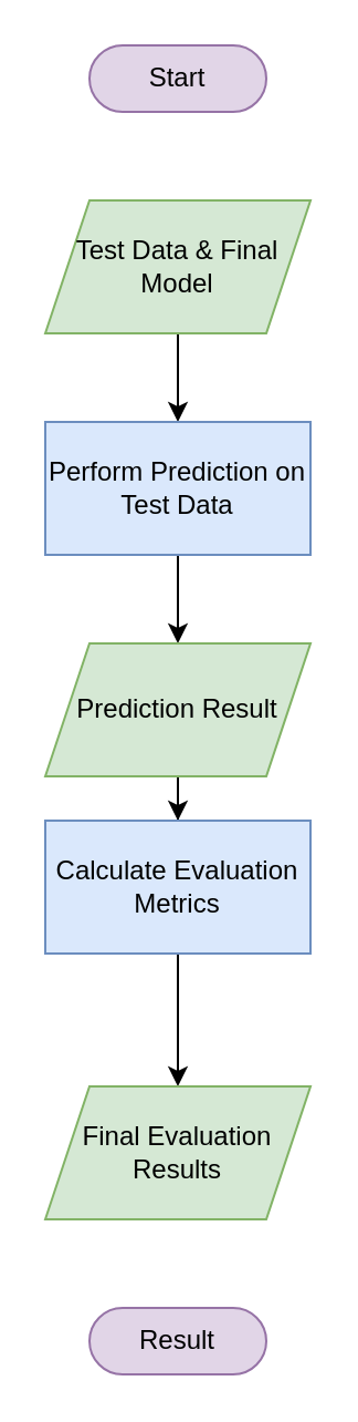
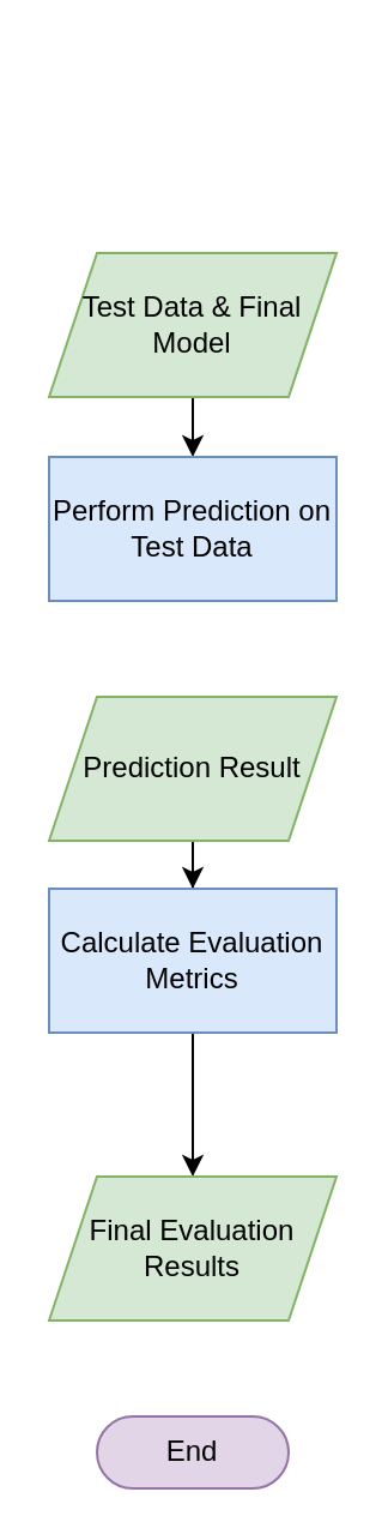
- <mxCell id="2" value="Start" style="html=1;dashed=0;whiteSpace=wrap;shape=mxgraph.dfd.start;fillColor=#e1d5e7;strokeColor=#9673a6;" parent="1" vertex="1"><mxGeometry x="40" y="20" width="80" height="30" as="geometry" /></mxCell>
- <mxCell id="4" value="&lt;p&gt;Test Data &amp;amp; Final Model&lt;/p&gt;" style="shape=parallelogram;perimeter=parallelogramPerimeter;whiteSpace=wrap;html=1;fixedSize=1;fillColor=#d5e8d4;strokeColor=#82b366;" parent="1" vertex="1"><mxGeometry x="20" y="90" width="120" height="60" as="geometry" /></mxCell>
+ <mxCell id="4" value="&lt;p&gt;Test Data &amp;amp; Final Model&lt;/p&gt;" style="shape=parallelogram;perimeter=parallelogramPerimeter;whiteSpace=wrap;html=1;fixedSize=1;fillColor=#d5e8d4;strokeColor=#82b366;" parent="1" vertex="1"><mxGeometry x="20" y="105" width="120" height="60" as="geometry" /></mxCell>
- <mxCell id="5" value="" style="edgeStyle=orthogonalEdgeStyle;rounded=0;orthogonalLoop=1;jettySize=auto;html=1;" parent="1" source="6" target="8" edge="1"><mxGeometry relative="1" as="geometry" /></mxCell>
- <mxCell id="12" value="Result" style="html=1;dashed=0;whiteSpace=wrap;shape=mxgraph.dfd.start;fillColor=#e1d5e7;strokeColor=#9673a6;" parent="1" vertex="1"><mxGeometry x="40" y="590" width="80" height="30" as="geometry" /></mxCell>
+ <mxCell id="12" value="End" style="html=1;dashed=0;whiteSpace=wrap;shape=mxgraph.dfd.start;fillColor=#e1d5e7;strokeColor=#9673a6;" parent="1" vertex="1"><mxGeometry x="40" y="590" width="80" height="30" as="geometry" /></mxCell>
